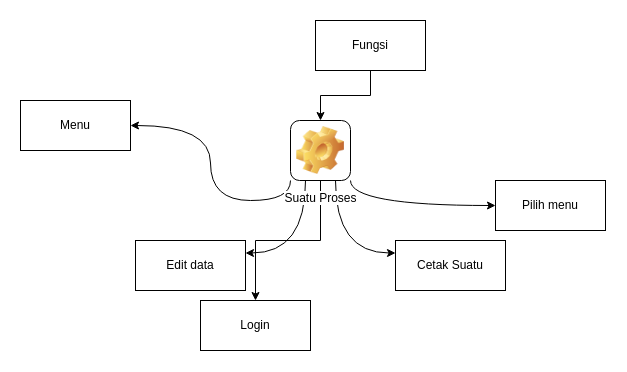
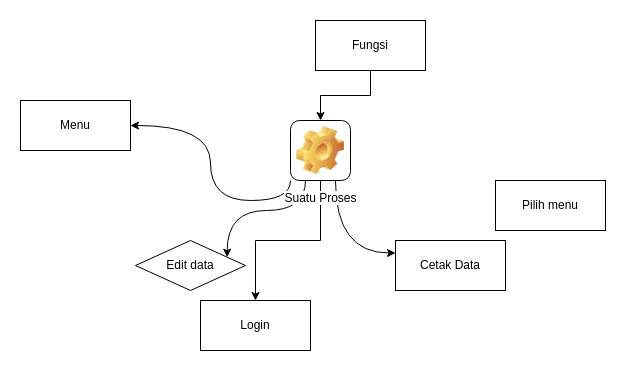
- <mxCell id="7" style="edgeStyle=orthogonalEdgeStyle;rounded=0;orthogonalLoop=1;jettySize=auto;html=1;exitX=1;exitY=1;exitDx=0;exitDy=0;entryX=0;entryY=0.5;entryDx=0;entryDy=0;curved=1;" edge="1" parent="1" source="9" target="13"><mxGeometry relative="1" as="geometry" /></mxCell>
- <mxCell id="12" value="Edit data" style="html=1;whiteSpace=wrap;" vertex="1" parent="1"><mxGeometry x="135" y="240" width="110" height="50" as="geometry" /></mxCell>
+ <mxCell id="12" value="Edit data" style="rhombus;html=1;whiteSpace=wrap;" vertex="1" parent="1"><mxGeometry x="135" y="240" width="110" height="50" as="geometry" /></mxCell>
- <mxCell id="11" value="Cetak Suatu" style="html=1;whiteSpace=wrap;" vertex="1" parent="1"><mxGeometry x="395" y="240" width="110" height="50" as="geometry" /></mxCell>
+ <mxCell id="11" value="Cetak Data" style="html=1;whiteSpace=wrap;" vertex="1" parent="1"><mxGeometry x="395" y="240" width="110" height="50" as="geometry" /></mxCell>
